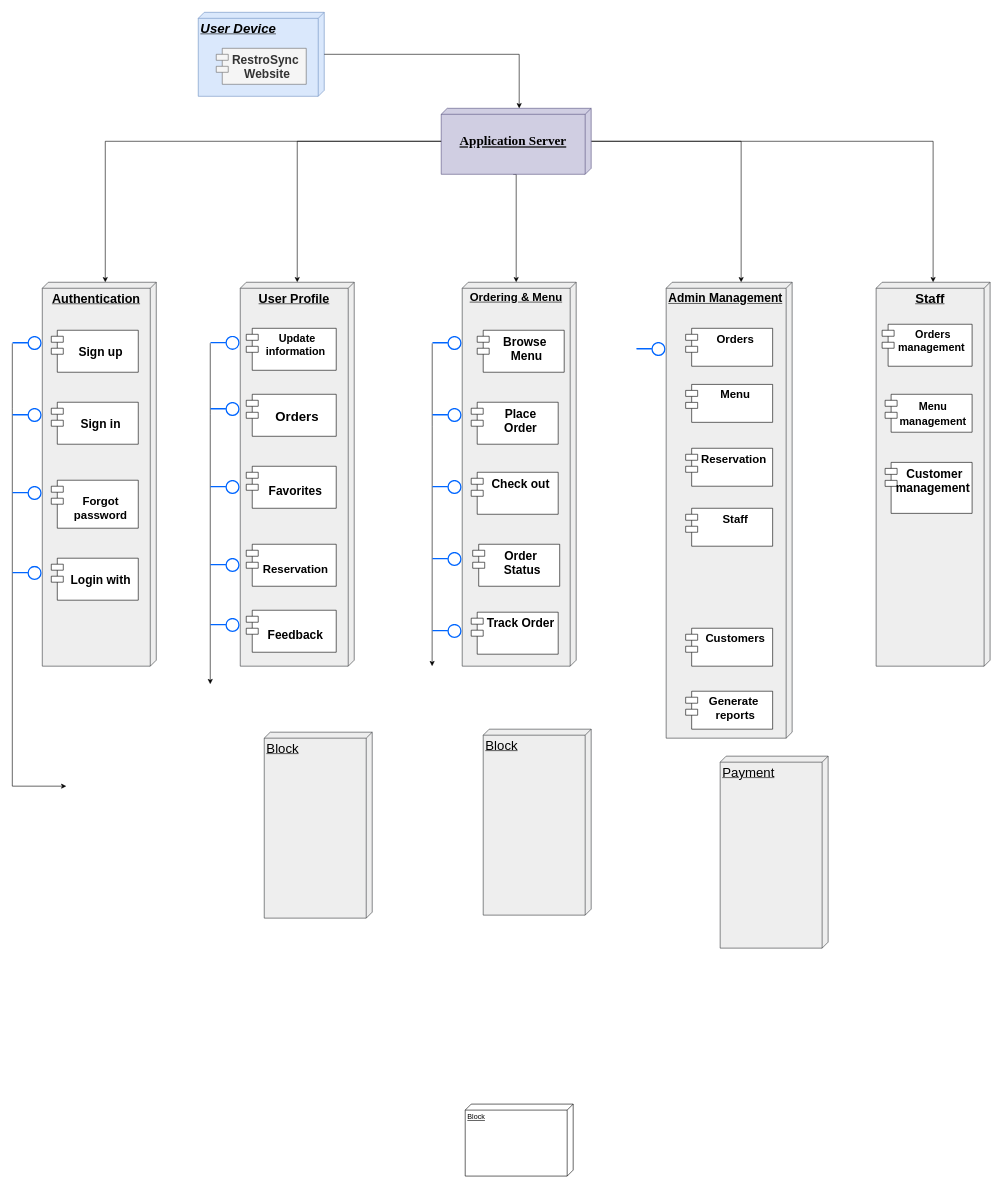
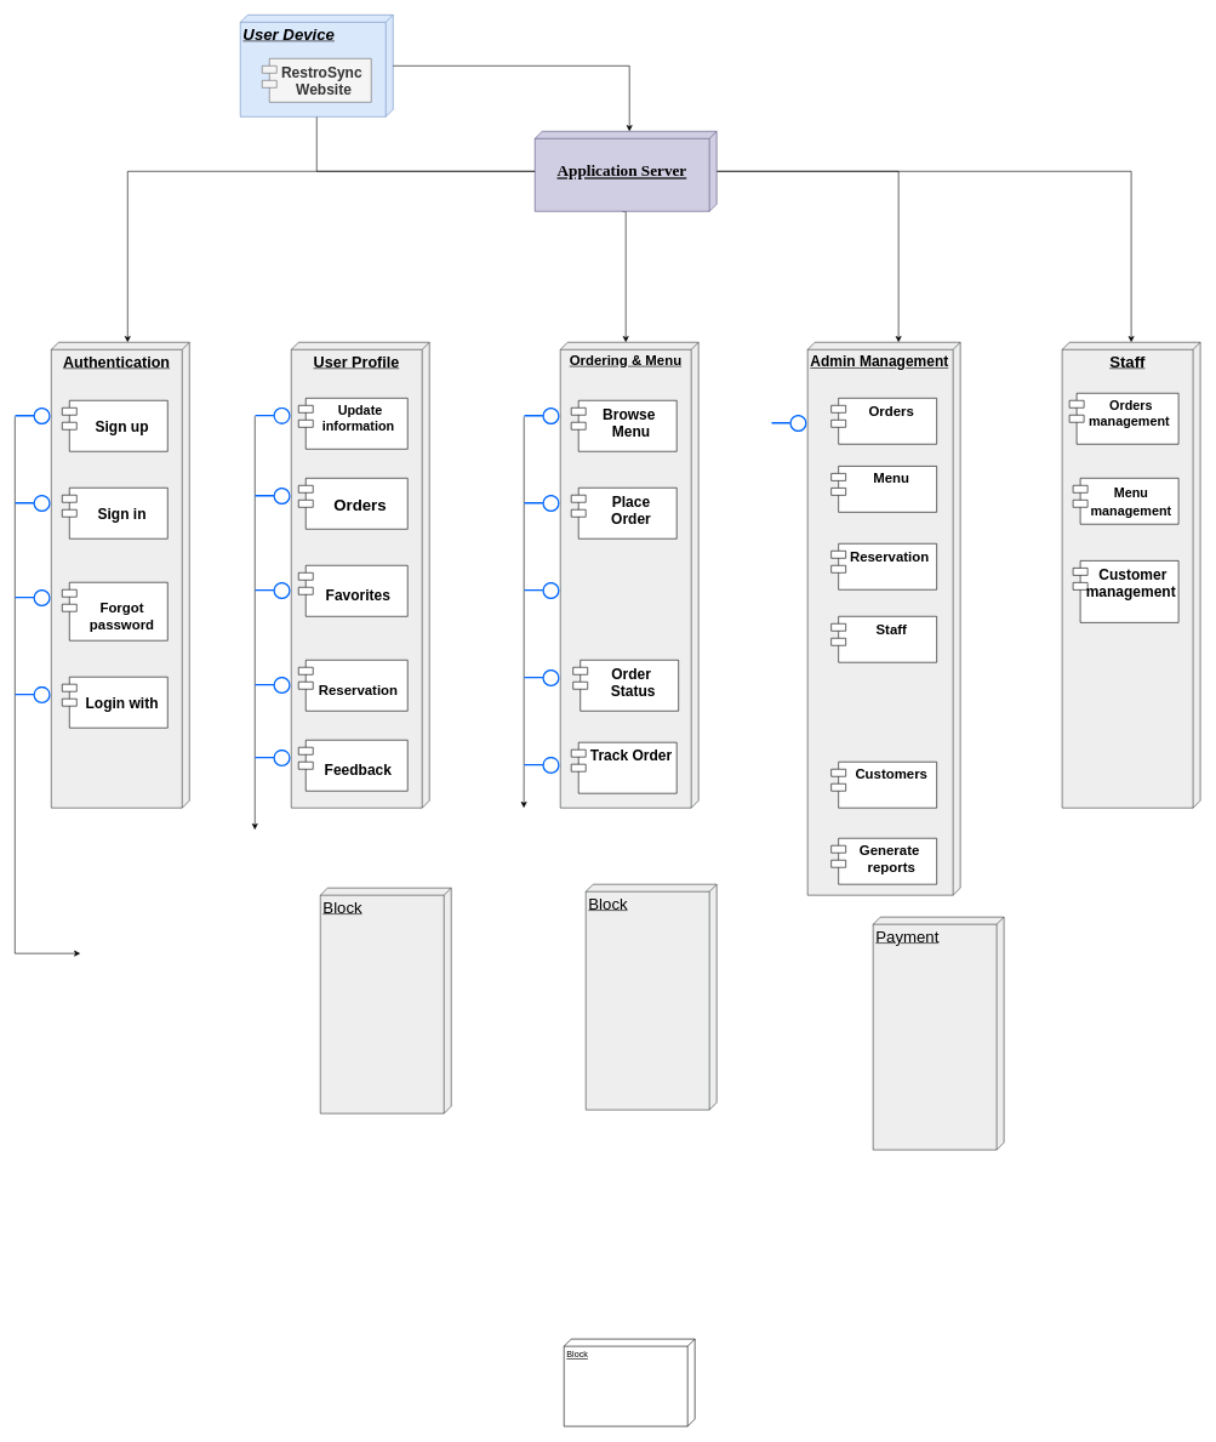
- <mxCell id="2" style="edgeStyle=orthogonalEdgeStyle;rounded=0;orthogonalLoop=1;jettySize=auto;html=1;" edge="1" parent="1" source="7" target="11"><mxGeometry relative="1" as="geometry" /></mxCell>
+ <mxCell id="2" style="edgeStyle=orthogonalEdgeStyle;rounded=0;orthogonalLoop=1;jettySize=auto;html=1;" edge="1" parent="1" source="7" target="8"><mxGeometry relative="1" as="geometry" /></mxCell>
- <mxCell id="27" value="Browse&amp;nbsp;&lt;br&gt;Menu" style="shape=module;align=left;spacingLeft=20;align=center;verticalAlign=top;whiteSpace=wrap;html=1;fontSize=20;fontStyle=1" vertex="1" parent="1"><mxGeometry x="795" y="550" width="145" height="70" as="geometry" /></mxCell>
+ <mxCell id="27" value="Browse&amp;nbsp;&lt;br&gt;Menu" style="shape=module;align=left;spacingLeft=20;align=center;verticalAlign=top;whiteSpace=wrap;html=1;fontSize=20;fontStyle=1" vertex="1" parent="1"><mxGeometry x="785" y="550" width="145" height="70" as="geometry" /></mxCell>
- <mxCell id="45" value="Check out" style="shape=module;align=left;spacingLeft=20;align=center;verticalAlign=top;whiteSpace=wrap;html=1;fontSize=20;fontStyle=1" vertex="1" parent="1"><mxGeometry x="785" y="786.75" width="145" height="70" as="geometry" /></mxCell>
